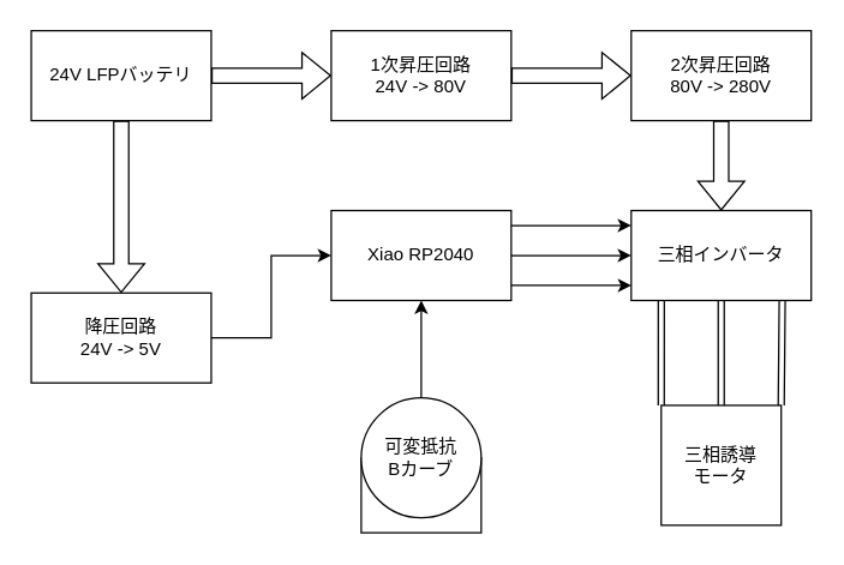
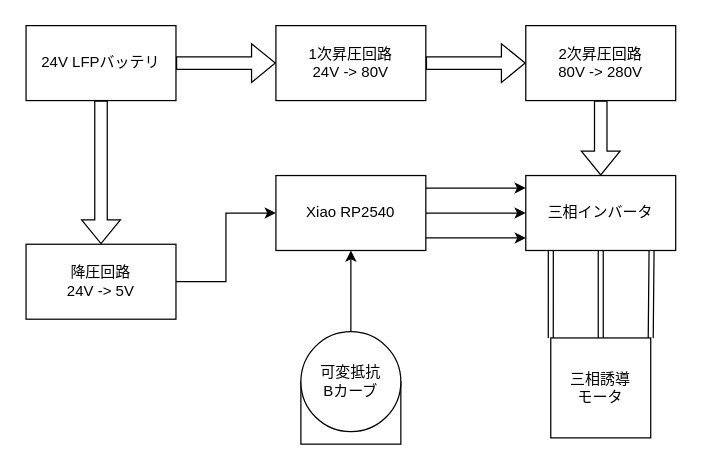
- <mxCell id="17" value="Xiao RP2040" style="rounded=0;whiteSpace=wrap;html=1;" vertex="1" parent="1"><mxGeometry x="220" y="140" width="120" height="60" as="geometry" /></mxCell>
+ <mxCell id="17" value="Xiao RP2540" style="rounded=0;whiteSpace=wrap;html=1;" vertex="1" parent="1"><mxGeometry x="220" y="140" width="120" height="60" as="geometry" /></mxCell>
